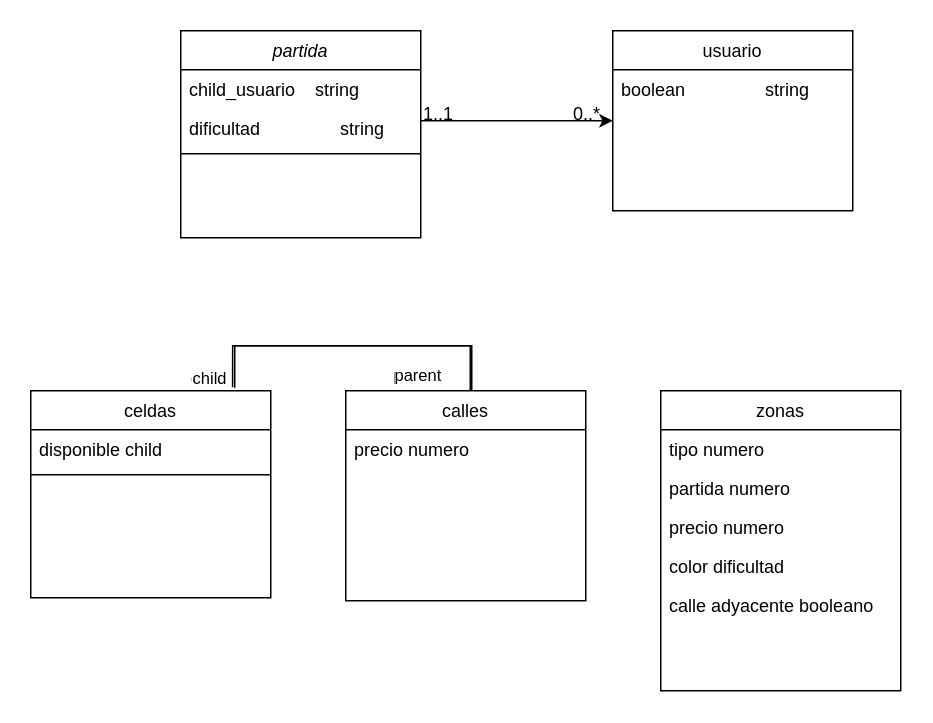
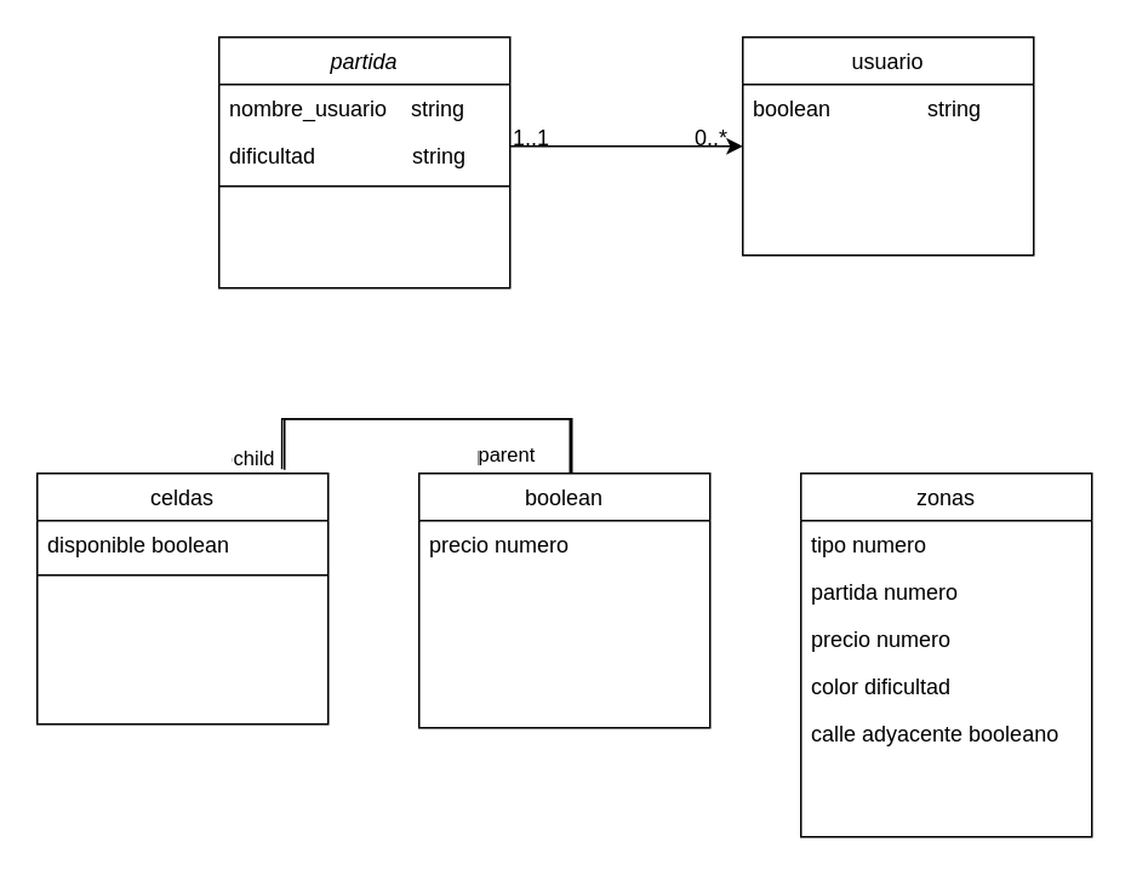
- <mxCell id="3" value="child_usuario    string" style="text;align=left;verticalAlign=top;spacingLeft=4;spacingRight=4;overflow=hidden;rotatable=0;points=[[0,0.5],[1,0.5]];portConstraint=eastwest;" parent="2" vertex="1"><mxGeometry y="26" width="160" height="26" as="geometry" /></mxCell>
+ <mxCell id="3" value="nombre_usuario    string" style="text;align=left;verticalAlign=top;spacingLeft=4;spacingRight=4;overflow=hidden;rotatable=0;points=[[0,0.5],[1,0.5]];portConstraint=eastwest;" parent="2" vertex="1"><mxGeometry y="26" width="160" height="26" as="geometry" /></mxCell>
- <mxCell id="9" value="calles" style="swimlane;fontStyle=0;align=center;verticalAlign=top;childLayout=stackLayout;horizontal=1;startSize=26;horizontalStack=0;resizeParent=1;resizeLast=0;collapsible=1;marginBottom=0;rounded=0;shadow=0;strokeWidth=1;" parent="1" vertex="1"><mxGeometry x="230" y="260" width="160" height="140" as="geometry"><mxRectangle x="340" y="380" width="170" height="26" as="alternateBounds" /></mxGeometry></mxCell>
+ <mxCell id="9" value="boolean" style="swimlane;fontStyle=0;align=center;verticalAlign=top;childLayout=stackLayout;horizontal=1;startSize=26;horizontalStack=0;resizeParent=1;resizeLast=0;collapsible=1;marginBottom=0;rounded=0;shadow=0;strokeWidth=1;" parent="1" vertex="1"><mxGeometry x="230" y="260" width="160" height="140" as="geometry"><mxRectangle x="340" y="380" width="170" height="26" as="alternateBounds" /></mxGeometry></mxCell>
- <mxCell id="7" value="disponible child" style="text;align=left;verticalAlign=top;spacingLeft=4;spacingRight=4;overflow=hidden;rotatable=0;points=[[0,0.5],[1,0.5]];portConstraint=eastwest;" parent="6" vertex="1"><mxGeometry y="26" width="160" height="26" as="geometry" /></mxCell>
+ <mxCell id="7" value="disponible boolean" style="text;align=left;verticalAlign=top;spacingLeft=4;spacingRight=4;overflow=hidden;rotatable=0;points=[[0,0.5],[1,0.5]];portConstraint=eastwest;" parent="6" vertex="1"><mxGeometry y="26" width="160" height="26" as="geometry" /></mxCell>
